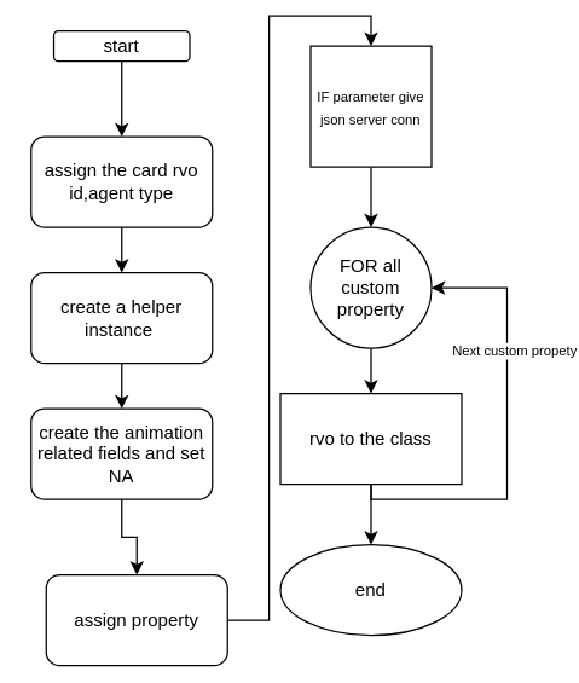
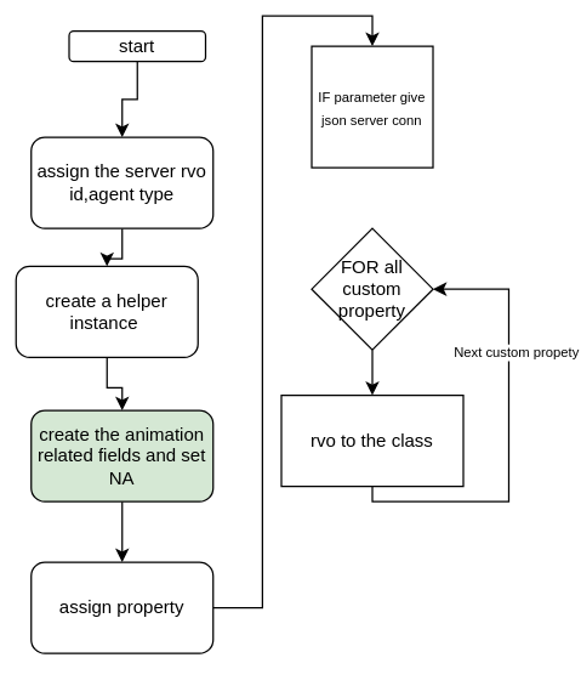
- <mxCell id="3" value="start" style="rounded=1;whiteSpace=wrap;html=1;" parent="1" vertex="1"><mxGeometry x="35" y="20" width="90" height="20" as="geometry" /></mxCell>
+ <mxCell id="3" value="start" style="rounded=1;whiteSpace=wrap;html=1;" parent="1" vertex="1"><mxGeometry x="45" y="20" width="90" height="20" as="geometry" /></mxCell>
- <mxCell id="5" value="assign the card rvo id,agent type" style="whiteSpace=wrap;html=1;rounded=1;" parent="1" vertex="1"><mxGeometry x="20" y="90" width="120" height="60" as="geometry" /></mxCell>
+ <mxCell id="5" value="assign the server rvo id,agent type" style="whiteSpace=wrap;html=1;rounded=1;" parent="1" vertex="1"><mxGeometry x="20" y="90" width="120" height="60" as="geometry" /></mxCell>
- <mxCell id="12" value="" style="edgeStyle=orthogonalEdgeStyle;rounded=0;orthogonalLoop=1;jettySize=auto;html=1;" edge="1" parent="1" source="13" target="15"><mxGeometry relative="1" as="geometry" /></mxCell>
- <mxCell id="15" value="FOR all custom property" style="ellipse;whiteSpace=wrap;html=1;" parent="1" vertex="1"><mxGeometry x="205" y="150" width="80" height="80" as="geometry" /></mxCell>
+ <mxCell id="15" value="FOR all custom property" style="rhombus;whiteSpace=wrap;html=1;" parent="1" vertex="1"><mxGeometry x="205" y="150" width="80" height="80" as="geometry" /></mxCell>
- <mxCell id="7" value="create a helper instance&amp;nbsp;" style="whiteSpace=wrap;html=1;rounded=1;" parent="1" vertex="1"><mxGeometry x="20" y="180" width="120" height="60" as="geometry" /></mxCell>
+ <mxCell id="7" value="create a helper instance&amp;nbsp;" style="whiteSpace=wrap;html=1;rounded=1;" parent="1" vertex="1"><mxGeometry x="10" y="175" width="120" height="60" as="geometry" /></mxCell>
- <mxCell id="9" value="create the animation related fields and set NA" style="whiteSpace=wrap;html=1;rounded=1;" parent="1" vertex="1"><mxGeometry x="20" y="270" width="120" height="60" as="geometry" /></mxCell>
+ <mxCell id="9" value="create the animation related fields and set NA" style="whiteSpace=wrap;html=1;rounded=1;fillColor=#d5e8d4;" parent="1" vertex="1"><mxGeometry x="20" y="270" width="120" height="60" as="geometry" /></mxCell>
- <mxCell id="18" value="" style="edgeStyle=orthogonalEdgeStyle;rounded=0;orthogonalLoop=1;jettySize=auto;html=1;fontSize=9;" parent="1" source="19" target="20" edge="1"><mxGeometry relative="1" as="geometry" /></mxCell>
- <mxCell id="20" value="end" style="ellipse;whiteSpace=wrap;html=1;" parent="1" vertex="1"><mxGeometry x="185" y="360" width="120" height="60" as="geometry" /></mxCell>
- <mxCell id="11" value="assign property" style="whiteSpace=wrap;html=1;rounded=1;" parent="1" vertex="1"><mxGeometry x="30" y="380" width="120" height="60" as="geometry" /></mxCell>
+ <mxCell id="11" value="assign property" style="whiteSpace=wrap;html=1;rounded=1;" parent="1" vertex="1"><mxGeometry x="20" y="370" width="120" height="60" as="geometry" /></mxCell>
